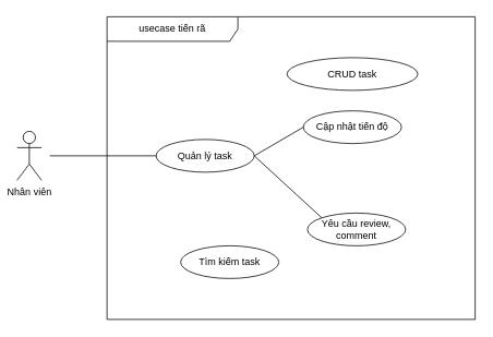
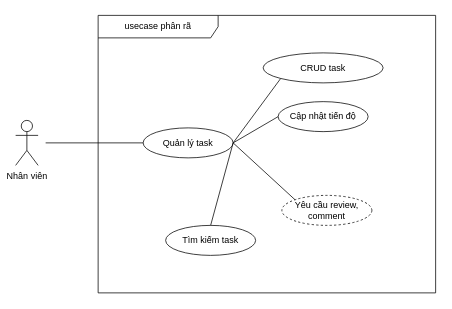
- <mxCell id="2" value="usecase tiến rã" style="shape=umlFrame;whiteSpace=wrap;html=1;pointerEvents=0;recursiveResize=0;container=1;collapsible=0;width=160;" parent="1" vertex="1"><mxGeometry x="130" y="20" width="450" height="370" as="geometry" /></mxCell>
+ <mxCell id="2" value="usecase phân rã" style="shape=umlFrame;whiteSpace=wrap;html=1;pointerEvents=0;recursiveResize=0;container=1;collapsible=0;width=160;" parent="1" vertex="1"><mxGeometry x="130" y="20" width="450" height="370" as="geometry" /></mxCell>
+ <mxCell id="7" value="" style="endArrow=none;startArrow=none;endFill=0;startFill=0;endSize=8;html=1;verticalAlign=bottom;labelBackgroundColor=none;strokeWidth=1;entryX=0;entryY=1;entryDx=0;entryDy=0;exitX=1;exitY=0.5;exitDx=0;exitDy=0;" parent="2" source="3" target="4" edge="1"><mxGeometry width="160" relative="1" as="geometry"><mxPoint x="70" y="252" as="sourcePoint" /><mxPoint x="230" y="380" as="targetPoint" /></mxGeometry></mxCell>
+ <mxCell id="11" value="" style="endArrow=none;startArrow=none;endFill=0;startFill=0;endSize=8;html=1;verticalAlign=bottom;labelBackgroundColor=none;strokeWidth=1;entryX=0.5;entryY=0;entryDx=0;entryDy=0;exitX=1;exitY=0.5;exitDx=0;exitDy=0;" parent="2" source="3" target="10" edge="1"><mxGeometry width="160" relative="1" as="geometry"><mxPoint x="190" y="180" as="sourcePoint" /><mxPoint x="248" y="256" as="targetPoint" /></mxGeometry></mxCell>
- <mxCell id="6" value="Yêu cầu review, comment" style="ellipse;whiteSpace=wrap;html=1;" parent="2" vertex="1"><mxGeometry x="245" y="240" width="120" height="40" as="geometry" /></mxCell>
+ <mxCell id="6" value="Yêu cầu review, comment" style="ellipse;whiteSpace=wrap;html=1;dashed=1;" parent="2" vertex="1"><mxGeometry x="245" y="240" width="120" height="40" as="geometry" /></mxCell>
